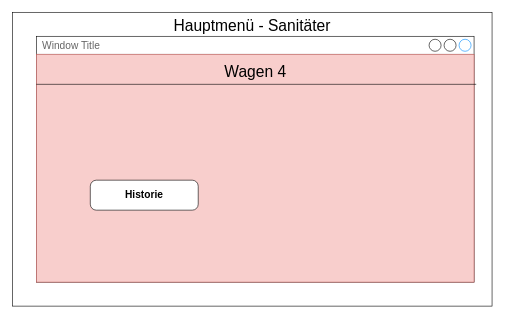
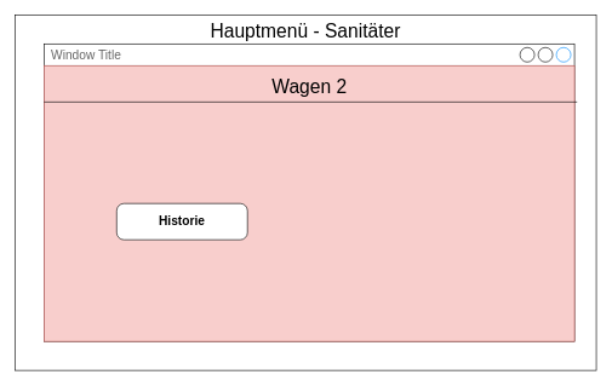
- <mxCell id="5" value="Wagen 4" style="text;html=1;strokeColor=none;fillColor=none;align=center;verticalAlign=middle;whiteSpace=wrap;rounded=0;fontSize=26;" vertex="1" parent="1"><mxGeometry x="356.5" y="110" width="137" height="20" as="geometry" /></mxCell>
+ <mxCell id="5" value="Wagen 2" style="text;html=1;strokeColor=none;fillColor=none;align=center;verticalAlign=middle;whiteSpace=wrap;rounded=0;fontSize=26;" vertex="1" parent="1"><mxGeometry x="356.5" y="110" width="137" height="20" as="geometry" /></mxCell>
- <mxCell id="7" value="Historie" style="strokeWidth=1;shadow=0;dashed=0;align=center;html=1;shape=mxgraph.mockup.buttons.button;mainText=;buttonStyle=round;fontSize=17;fontStyle=1;whiteSpace=wrap;" vertex="1" parent="1"><mxGeometry x="150" y="300" width="180" height="50" as="geometry" /></mxCell>
+ <mxCell id="7" value="Historie" style="strokeWidth=1;shadow=0;dashed=0;align=center;html=1;shape=mxgraph.mockup.buttons.button;mainText=;buttonStyle=round;fontSize=17;fontStyle=1;whiteSpace=wrap;" vertex="1" parent="1"><mxGeometry x="160" y="280" width="180" height="50" as="geometry" /></mxCell>
